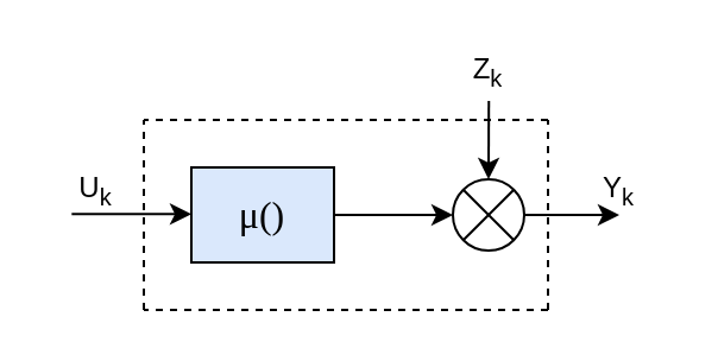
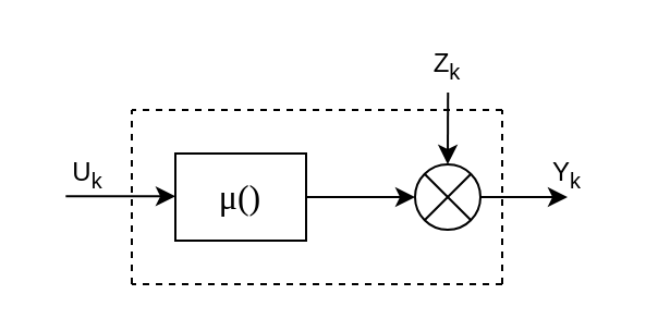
- <mxCell id="3" value="&lt;span style=&quot;font-family: &amp;#34;times new roman&amp;#34; ; font-size: medium&quot;&gt;μ()&lt;/span&gt;" style="rounded=0;whiteSpace=wrap;html=1;fillColor=#dae8fc;" vertex="1" parent="1"><mxGeometry x="80" y="70" width="60" height="40" as="geometry" /></mxCell>
+ <mxCell id="3" value="&lt;span style=&quot;font-family: &amp;#34;times new roman&amp;#34; ; font-size: medium&quot;&gt;μ()&lt;/span&gt;" style="rounded=0;whiteSpace=wrap;html=1;" vertex="1" parent="1"><mxGeometry x="80" y="70" width="60" height="40" as="geometry" /></mxCell>
